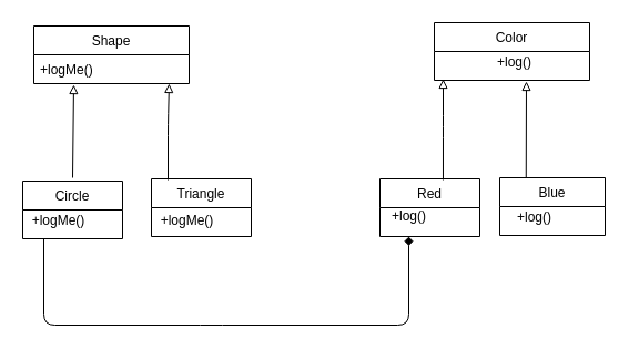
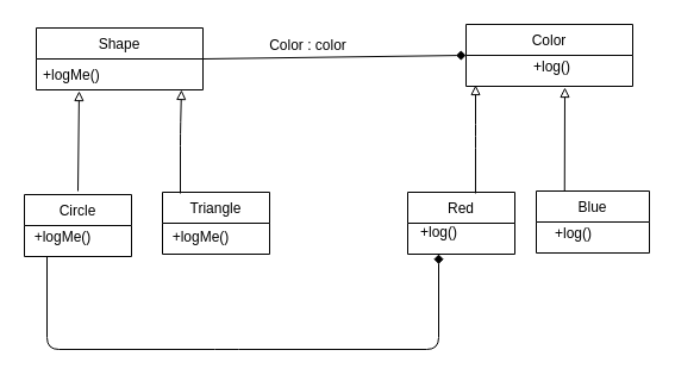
+ <mxCell id="20" value="Color : color" style="text;html=1;align=center;verticalAlign=middle;resizable=0;points=[];autosize=1;strokeColor=none;" vertex="1" parent="1"><mxGeometry x="220" y="29" width="75" height="18" as="geometry" /></mxCell>
+ <mxCell id="9" value="" style="endArrow=none;html=1;entryX=1;entryY=0.5;entryDx=0;entryDy=0;startArrow=diamond;startFill=1;exitX=0;exitY=0.5;exitDx=0;exitDy=0;" edge="1" parent="1" source="2" target="3"><mxGeometry width="50" height="50" relative="1" as="geometry"><mxPoint x="380" y="49" as="sourcePoint" /><mxPoint x="630" y="173" as="targetPoint" /></mxGeometry></mxCell>
